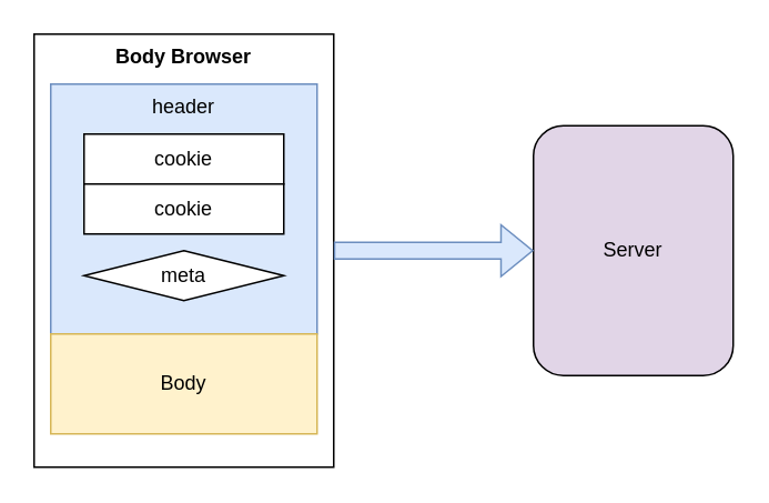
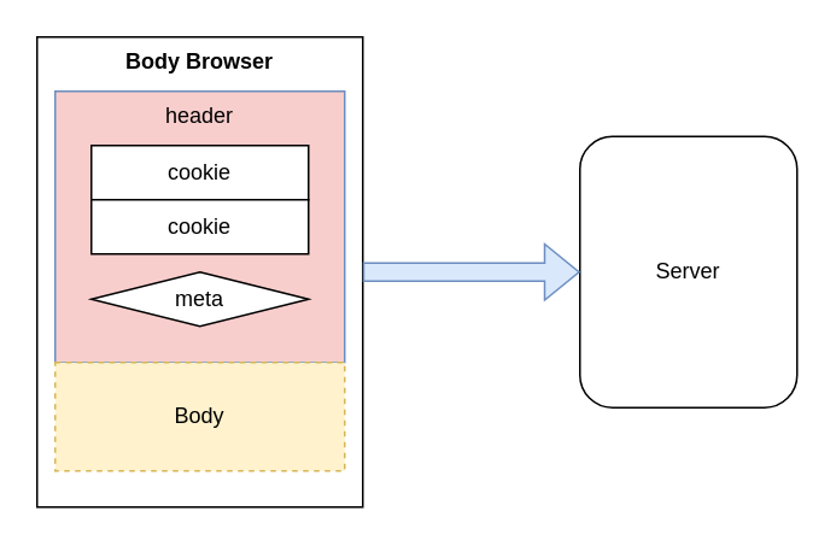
- <mxCell id="3" value="header" style="rounded=0;whiteSpace=wrap;html=1;verticalAlign=top;fillColor=#dae8fc;strokeColor=#6c8ebf;" parent="1" vertex="1"><mxGeometry x="30" y="50" width="160" height="150" as="geometry" /></mxCell>
+ <mxCell id="3" value="header" style="rounded=0;whiteSpace=wrap;html=1;verticalAlign=top;fillColor=#f8cecc;strokeColor=#6c8ebf;" parent="1" vertex="1"><mxGeometry x="30" y="50" width="160" height="150" as="geometry" /></mxCell>
- <mxCell id="7" value="Server" style="rounded=1;whiteSpace=wrap;html=1;fillColor=#e1d5e7;" parent="1" vertex="1"><mxGeometry x="320" y="75" width="120" height="150" as="geometry" /></mxCell>
+ <mxCell id="7" value="Server" style="rounded=1;whiteSpace=wrap;html=1;" parent="1" vertex="1"><mxGeometry x="320" y="75" width="120" height="150" as="geometry" /></mxCell>
- <mxCell id="8" value="Body" style="rounded=0;whiteSpace=wrap;html=1;fillColor=#fff2cc;strokeColor=#d6b656;" parent="1" vertex="1"><mxGeometry x="30" y="200" width="160" height="60" as="geometry" /></mxCell>
+ <mxCell id="8" value="Body" style="rounded=0;whiteSpace=wrap;html=1;fillColor=#fff2cc;strokeColor=#d6b656;dashed=1;" parent="1" vertex="1"><mxGeometry x="30" y="200" width="160" height="60" as="geometry" /></mxCell>
